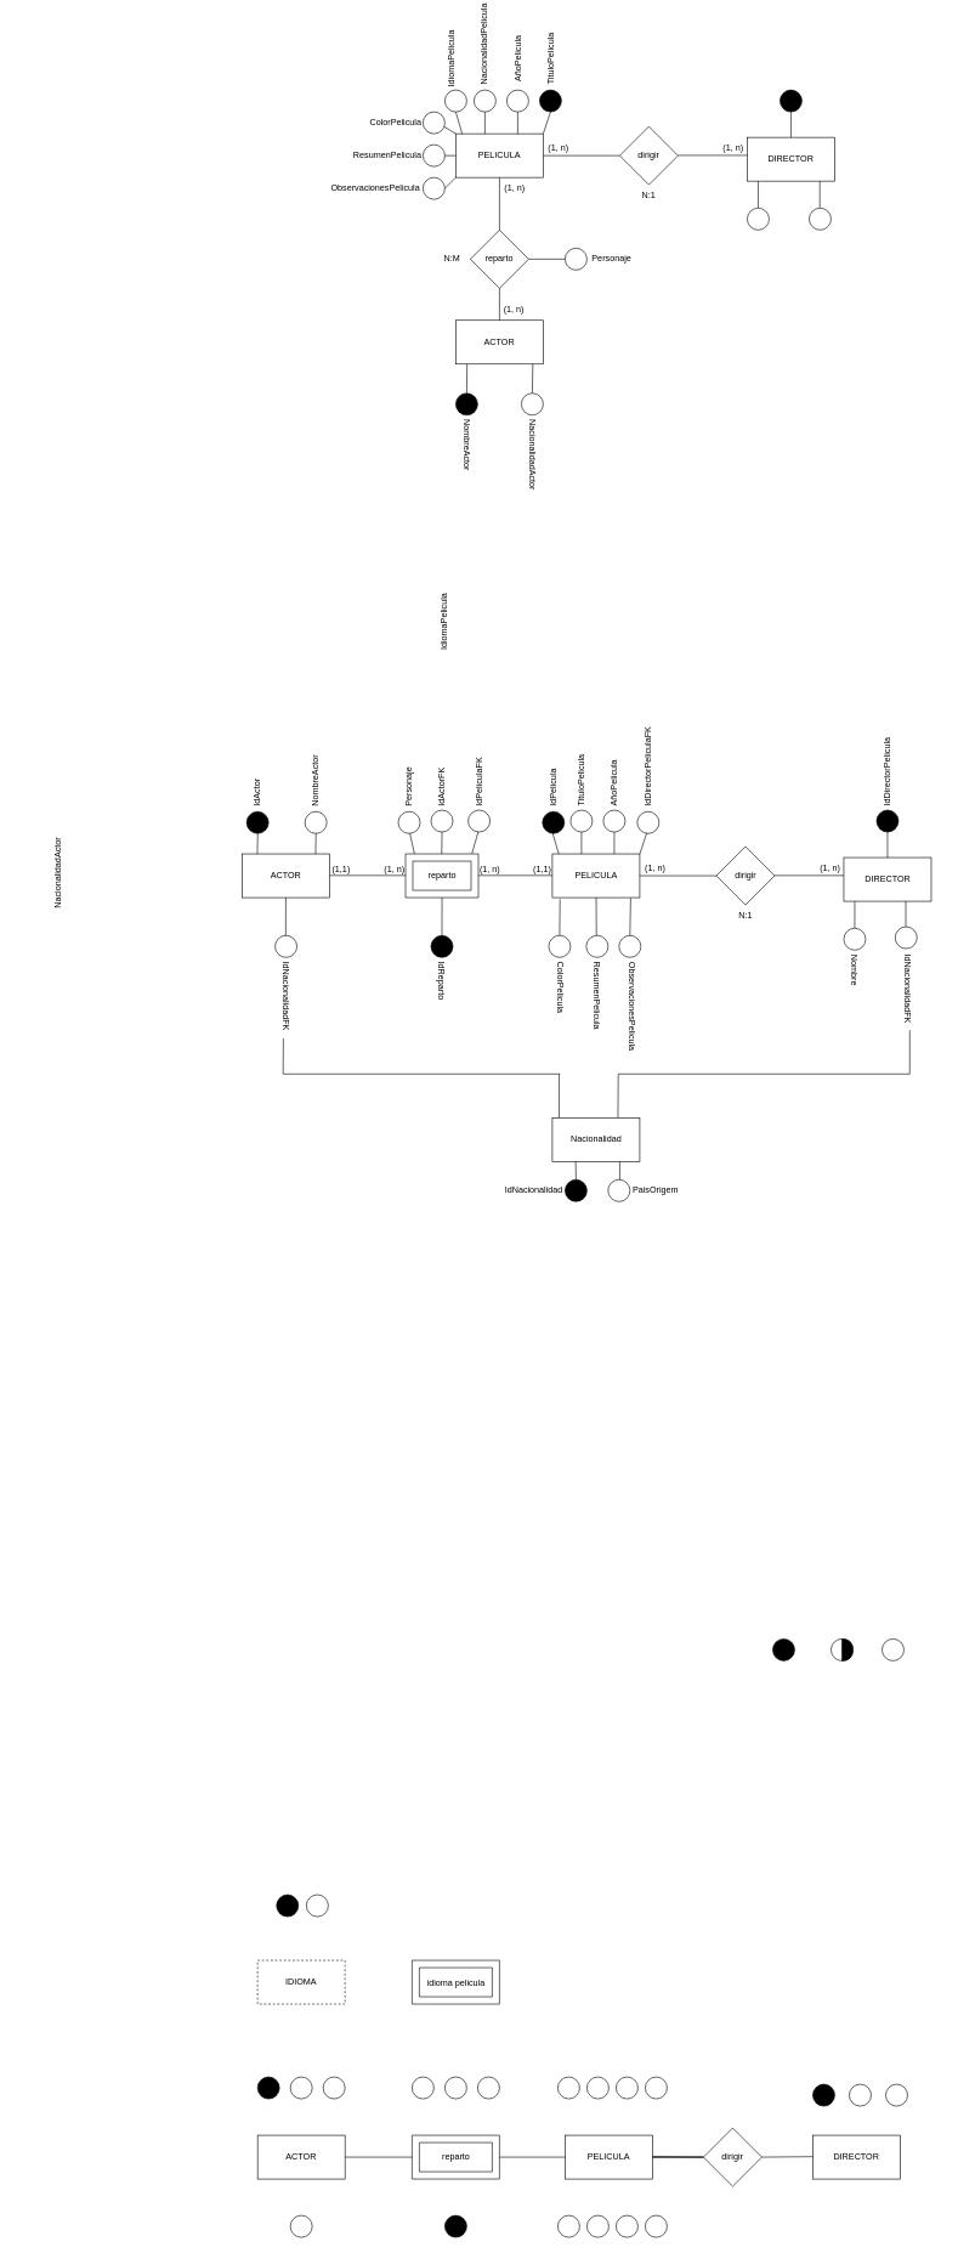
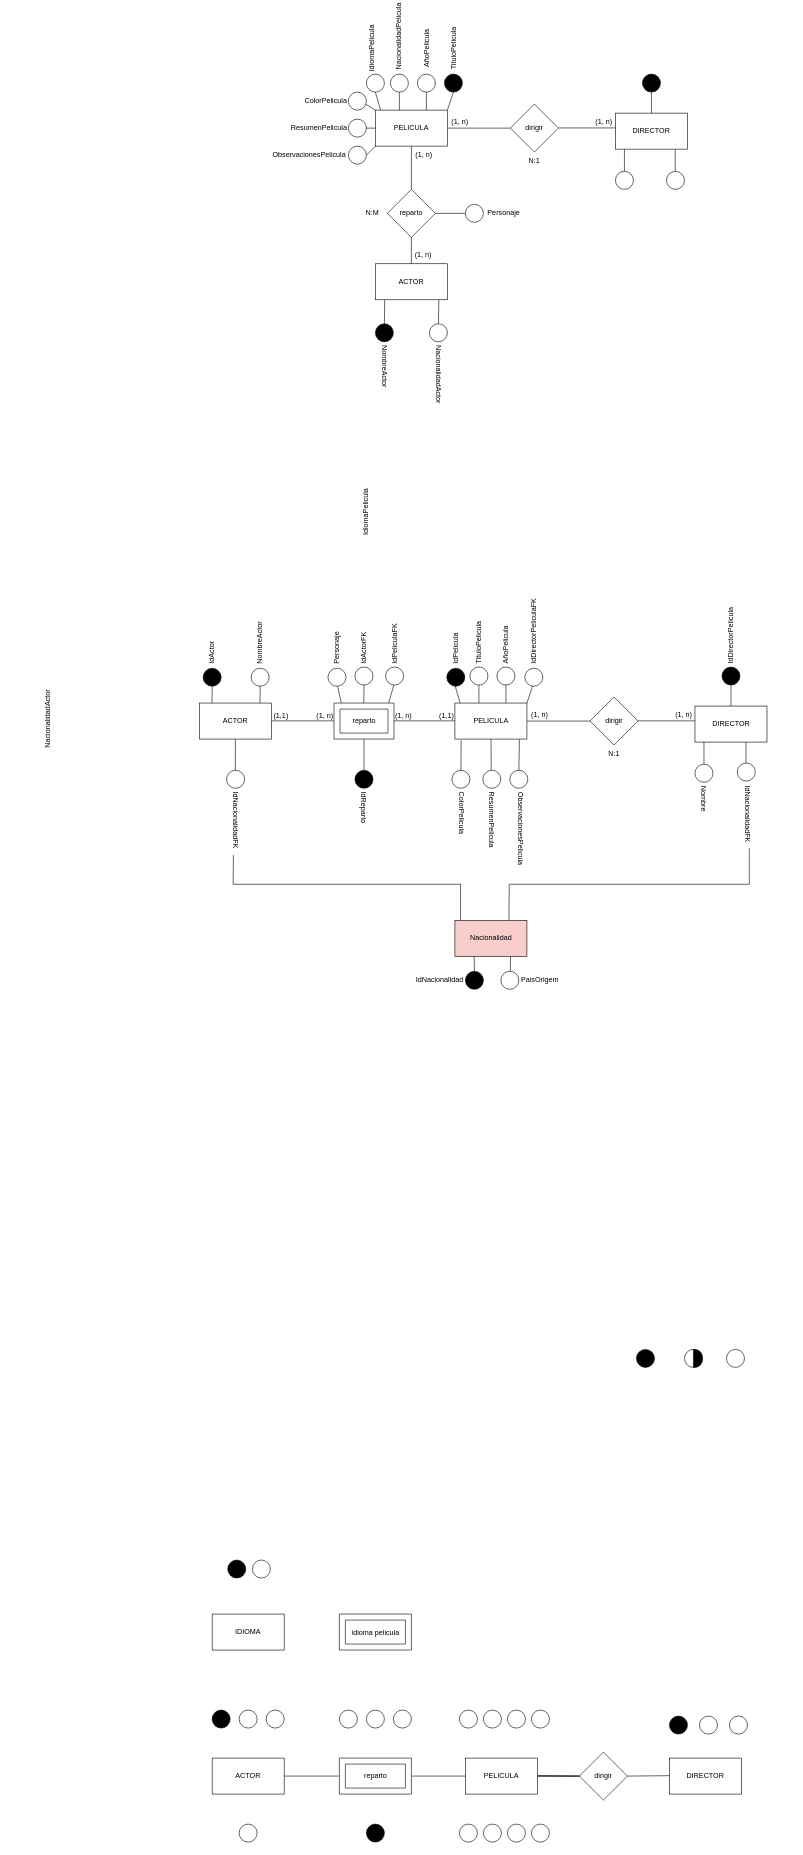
- <mxCell id="162" value="Nacionalidad" style="rounded=0;whiteSpace=wrap;html=1;" vertex="1" parent="1"><mxGeometry x="757.5" y="1508" width="120" height="60" as="geometry" /></mxCell>
+ <mxCell id="162" value="Nacionalidad" style="rounded=0;whiteSpace=wrap;html=1;fillColor=#f8cecc;" vertex="1" parent="1"><mxGeometry x="757.5" y="1508" width="120" height="60" as="geometry" /></mxCell>
- <mxCell id="48" value="IDIOMA" style="rounded=0;whiteSpace=wrap;html=1;dashed=1;" vertex="1" parent="1"><mxGeometry x="353" y="2664" width="120" height="60" as="geometry" /></mxCell>
+ <mxCell id="48" value="IDIOMA" style="rounded=0;whiteSpace=wrap;html=1;" vertex="1" parent="1"><mxGeometry x="353" y="2664" width="120" height="60" as="geometry" /></mxCell>
